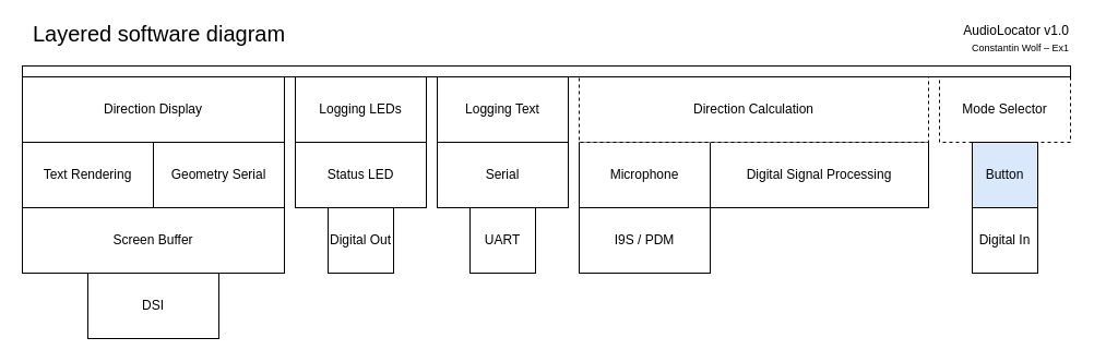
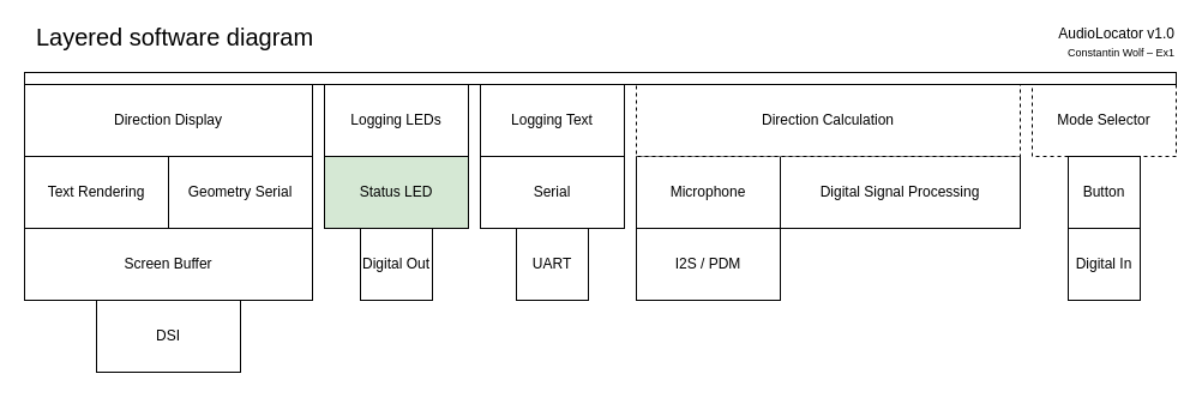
- <mxCell id="7" value="Status LED" style="whiteSpace=wrap;html=1;" vertex="1" parent="1"><mxGeometry x="270" y="130" width="120" height="60" as="geometry" /></mxCell>
+ <mxCell id="7" value="Status LED" style="whiteSpace=wrap;html=1;fillColor=#d5e8d4;" vertex="1" parent="1"><mxGeometry x="270" y="130" width="120" height="60" as="geometry" /></mxCell>
- <mxCell id="15" value="Button" style="whiteSpace=wrap;html=1;fillColor=#dae8fc;" vertex="1" parent="1"><mxGeometry x="890" y="130" width="60" height="60" as="geometry" /></mxCell>
+ <mxCell id="15" value="Button" style="whiteSpace=wrap;html=1;" vertex="1" parent="1"><mxGeometry x="890" y="130" width="60" height="60" as="geometry" /></mxCell>
- <mxCell id="19" value="I9S / PDM" style="whiteSpace=wrap;html=1;" vertex="1" parent="1"><mxGeometry x="530" y="190" width="120" height="60" as="geometry" /></mxCell>
+ <mxCell id="19" value="I2S / PDM" style="whiteSpace=wrap;html=1;" vertex="1" parent="1"><mxGeometry x="530" y="190" width="120" height="60" as="geometry" /></mxCell>
